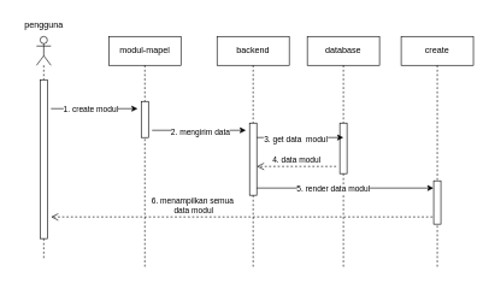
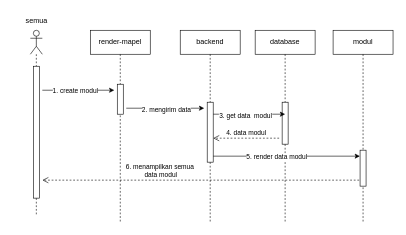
- <mxCell id="13" value="pengguna" style="text;html=1;align=center;verticalAlign=middle;resizable=0;points=[];autosize=1;strokeColor=none;fillColor=none;" parent="1" vertex="1"><mxGeometry x="20" y="20" width="80" height="30" as="geometry" /></mxCell>
+ <mxCell id="13" value="semua" style="text;html=1;align=center;verticalAlign=middle;resizable=0;points=[];autosize=1;strokeColor=none;fillColor=none;" parent="1" vertex="1"><mxGeometry x="20" y="20" width="80" height="30" as="geometry" /></mxCell>
- <mxCell id="4" value="modul-mapel" style="shape=umlLifeline;perimeter=lifelinePerimeter;whiteSpace=wrap;html=1;container=1;dropTarget=0;collapsible=0;recursiveResize=0;outlineConnect=0;portConstraint=eastwest;newEdgeStyle={&quot;curved&quot;:0,&quot;rounded&quot;:0};" parent="1" vertex="1"><mxGeometry x="150" y="50" width="100" height="320" as="geometry" /></mxCell>
+ <mxCell id="4" value="render-mapel" style="shape=umlLifeline;perimeter=lifelinePerimeter;whiteSpace=wrap;html=1;container=1;dropTarget=0;collapsible=0;recursiveResize=0;outlineConnect=0;portConstraint=eastwest;newEdgeStyle={&quot;curved&quot;:0,&quot;rounded&quot;:0};" parent="1" vertex="1"><mxGeometry x="150" y="50" width="100" height="320" as="geometry" /></mxCell>
- <mxCell id="19" value="create" style="shape=umlLifeline;perimeter=lifelinePerimeter;whiteSpace=wrap;html=1;container=1;dropTarget=0;collapsible=0;recursiveResize=0;outlineConnect=0;portConstraint=eastwest;newEdgeStyle={&quot;curved&quot;:0,&quot;rounded&quot;:0};" vertex="1" parent="1"><mxGeometry x="555" y="50" width="100" height="320" as="geometry" /></mxCell>
+ <mxCell id="19" value="modul" style="shape=umlLifeline;perimeter=lifelinePerimeter;whiteSpace=wrap;html=1;container=1;dropTarget=0;collapsible=0;recursiveResize=0;outlineConnect=0;portConstraint=eastwest;newEdgeStyle={&quot;curved&quot;:0,&quot;rounded&quot;:0};" vertex="1" parent="1"><mxGeometry x="555" y="50" width="100" height="320" as="geometry" /></mxCell>
